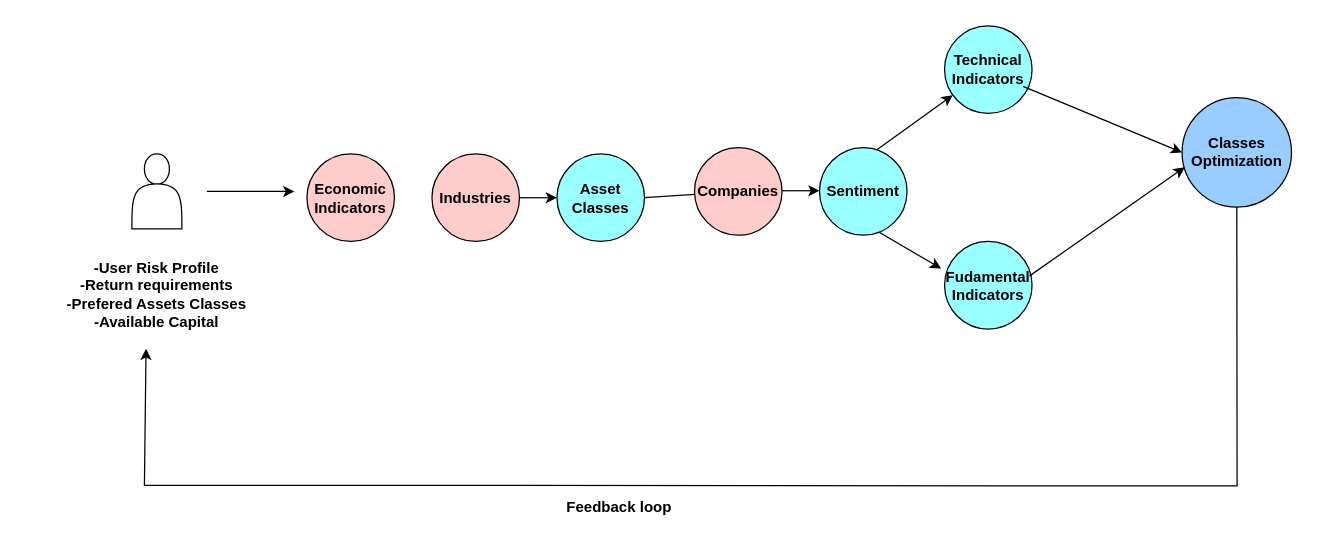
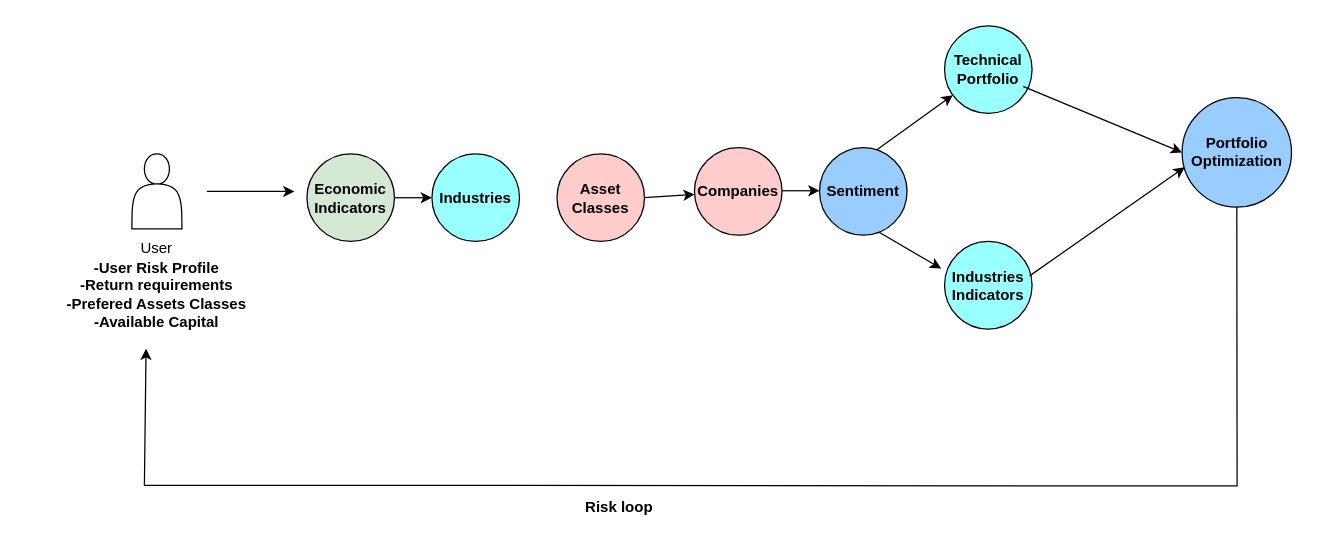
- <mxCell id="7" value="&lt;b&gt;Technical Indicators&lt;/b&gt;" style="ellipse;whiteSpace=wrap;html=1;aspect=fixed;fillColor=#99FFFF;" vertex="1" parent="1"><mxGeometry x="755" y="20" width="70" height="70" as="geometry" /></mxCell>
+ <mxCell id="7" value="&lt;b&gt;Technical Portfolio&lt;/b&gt;" style="ellipse;whiteSpace=wrap;html=1;aspect=fixed;fillColor=#99FFFF;" vertex="1" parent="1"><mxGeometry x="755" y="20" width="70" height="70" as="geometry" /></mxCell>
- <mxCell id="21" value="&lt;b&gt;Classes Optimization&lt;/b&gt;" style="ellipse;whiteSpace=wrap;html=1;aspect=fixed;fillColor=#99CCFF;" vertex="1" parent="1"><mxGeometry x="945" y="77.5" width="87.5" height="87.5" as="geometry" /></mxCell>
+ <mxCell id="21" value="&lt;b&gt;Portfolio Optimization&lt;/b&gt;" style="ellipse;whiteSpace=wrap;html=1;aspect=fixed;fillColor=#99CCFF;" vertex="1" parent="1"><mxGeometry x="945" y="77.5" width="87.5" height="87.5" as="geometry" /></mxCell>
- <mxCell id="17" value="&lt;b&gt;Sentiment&lt;/b&gt;" style="ellipse;whiteSpace=wrap;html=1;aspect=fixed;fillColor=#99FFFF;" vertex="1" parent="1"><mxGeometry x="655" y="117.5" width="70" height="70" as="geometry" /></mxCell>
+ <mxCell id="17" value="&lt;b&gt;Sentiment&lt;/b&gt;" style="ellipse;whiteSpace=wrap;html=1;aspect=fixed;fillColor=#99ccff;" vertex="1" parent="1"><mxGeometry x="655" y="117.5" width="70" height="70" as="geometry" /></mxCell>
- <mxCell id="24" value="" style="endArrow=none;html=1;rounded=0;exitX=1;exitY=0.5;exitDx=0;exitDy=0;" edge="1" parent="1" source="23" target="10"><mxGeometry width="50" height="50" relative="1" as="geometry"><mxPoint x="515" y="160" as="sourcePoint" /><mxPoint x="565" y="110" as="targetPoint" /></mxGeometry></mxCell>
+ <mxCell id="24" value="" style="endArrow=classic;html=1;rounded=0;exitX=1;exitY=0.5;exitDx=0;exitDy=0;" edge="1" parent="1" source="23" target="10"><mxGeometry width="50" height="50" relative="1" as="geometry"><mxPoint x="515" y="160" as="sourcePoint" /><mxPoint x="565" y="110" as="targetPoint" /></mxGeometry></mxCell>
- <mxCell id="6" value="&lt;b&gt;Economic Indicators&lt;/b&gt;" style="ellipse;whiteSpace=wrap;html=1;aspect=fixed;fillColor=#FFCCCC;" vertex="1" parent="1"><mxGeometry x="245" y="122.5" width="70" height="70" as="geometry" /></mxCell>
+ <mxCell id="6" value="&lt;b&gt;Economic Indicators&lt;/b&gt;" style="ellipse;whiteSpace=wrap;html=1;aspect=fixed;fillColor=#d5e8d4;" vertex="1" parent="1"><mxGeometry x="245" y="122.5" width="70" height="70" as="geometry" /></mxCell>
+ <mxCell id="11" value="" style="endArrow=classic;html=1;rounded=0;entryX=0;entryY=0.5;entryDx=0;entryDy=0;exitX=1;exitY=0.5;exitDx=0;exitDy=0;" edge="1" parent="1" source="6" target="9"><mxGeometry width="50" height="50" relative="1" as="geometry"><mxPoint x="315" y="162.5" as="sourcePoint" /><mxPoint x="365" y="112.5" as="targetPoint" /></mxGeometry></mxCell>
- <mxCell id="9" value="&lt;b&gt;Industries&lt;/b&gt;" style="ellipse;whiteSpace=wrap;html=1;aspect=fixed;fillColor=#ffcccc;" vertex="1" parent="1"><mxGeometry x="345" y="122.5" width="70" height="70" as="geometry" /></mxCell>
+ <mxCell id="9" value="&lt;b&gt;Industries&lt;/b&gt;" style="ellipse;whiteSpace=wrap;html=1;aspect=fixed;fillColor=#99FFFF;" vertex="1" parent="1"><mxGeometry x="345" y="122.5" width="70" height="70" as="geometry" /></mxCell>
- <mxCell id="22" value="" style="endArrow=classic;html=1;rounded=0;" edge="1" parent="1" source="9" target="23"><mxGeometry width="50" height="50" relative="1" as="geometry"><mxPoint x="425" y="162.5" as="sourcePoint" /><mxPoint x="465" y="163" as="targetPoint" /></mxGeometry></mxCell>
- <mxCell id="23" value="&lt;b&gt;Asset Classes&lt;/b&gt;" style="ellipse;whiteSpace=wrap;html=1;aspect=fixed;fillColor=#99FFFF;" vertex="1" parent="1"><mxGeometry x="445" y="122.5" width="70" height="70" as="geometry" /></mxCell>
+ <mxCell id="23" value="&lt;b&gt;Asset Classes&lt;/b&gt;" style="ellipse;whiteSpace=wrap;html=1;aspect=fixed;fillColor=#ffcccc;" vertex="1" parent="1"><mxGeometry x="445" y="122.5" width="70" height="70" as="geometry" /></mxCell>
+ <mxCell id="3" value="User" style="text;html=1;align=center;verticalAlign=middle;whiteSpace=wrap;rounded=0;" vertex="1" parent="1"><mxGeometry x="95" y="182.5" width="60" height="30" as="geometry" /></mxCell>
- <mxCell id="8" value="&lt;b&gt;Fudamental Indicators&lt;/b&gt;" style="ellipse;whiteSpace=wrap;html=1;aspect=fixed;fillColor=#99FFFF;" vertex="1" parent="1"><mxGeometry x="755" y="192.5" width="70" height="70" as="geometry" /></mxCell>
+ <mxCell id="8" value="&lt;b&gt;Industries Indicators&lt;/b&gt;" style="ellipse;whiteSpace=wrap;html=1;aspect=fixed;fillColor=#99FFFF;" vertex="1" parent="1"><mxGeometry x="755" y="192.5" width="70" height="70" as="geometry" /></mxCell>
- <mxCell id="19" value="&lt;b&gt;Feedback loop&lt;/b&gt;" style="text;html=1;align=center;verticalAlign=middle;whiteSpace=wrap;rounded=0;" vertex="1" parent="1"><mxGeometry x="445" y="390" width="100" height="30" as="geometry" /></mxCell>
+ <mxCell id="19" value="&lt;b&gt;Risk loop&lt;/b&gt;" style="text;html=1;align=center;verticalAlign=middle;whiteSpace=wrap;rounded=0;" vertex="1" parent="1"><mxGeometry x="445" y="390" width="100" height="30" as="geometry" /></mxCell>
